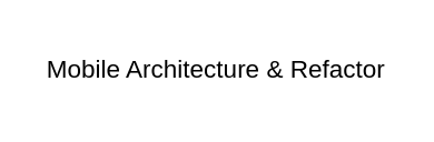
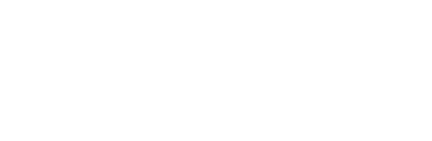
- <mxCell id="2" value="&lt;font style=&quot;font-size: 18px&quot;&gt;Mobile Architecture &amp;amp; Refactor&lt;/font&gt;" style="text;html=1;strokeColor=none;fillColor=none;align=center;verticalAlign=middle;whiteSpace=wrap;rounded=0;" vertex="1" parent="1"><mxGeometry x="20" y="20" width="270" height="60" as="geometry" /></mxCell>
